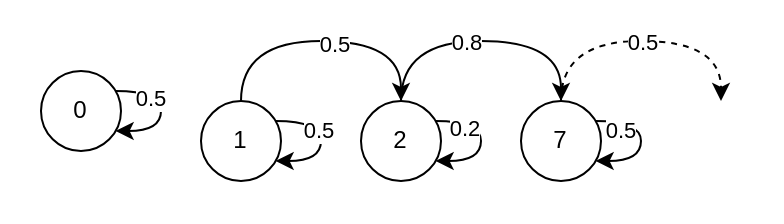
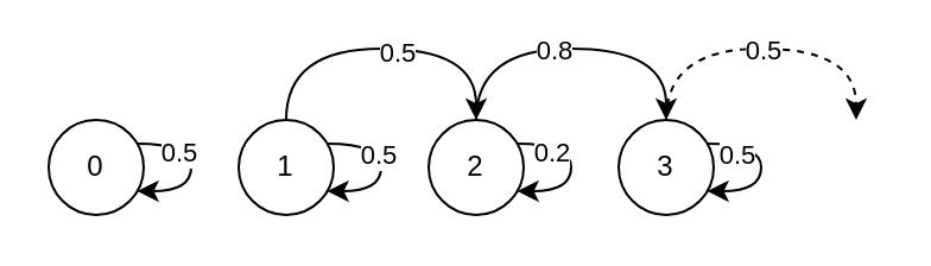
- <mxCell id="2" value="0" style="ellipse;whiteSpace=wrap;html=1;" vertex="1" parent="1"><mxGeometry x="20" y="35" width="40" height="40" as="geometry" /></mxCell>
+ <mxCell id="2" value="0" style="ellipse;whiteSpace=wrap;html=1;" vertex="1" parent="1"><mxGeometry x="20" y="50" width="40" height="40" as="geometry" /></mxCell>
- <mxCell id="4" value="7" style="ellipse;whiteSpace=wrap;html=1;" vertex="1" parent="1"><mxGeometry x="260" y="50" width="40" height="40" as="geometry" /></mxCell>
+ <mxCell id="4" value="3" style="ellipse;whiteSpace=wrap;html=1;" vertex="1" parent="1"><mxGeometry x="260" y="50" width="40" height="40" as="geometry" /></mxCell>
